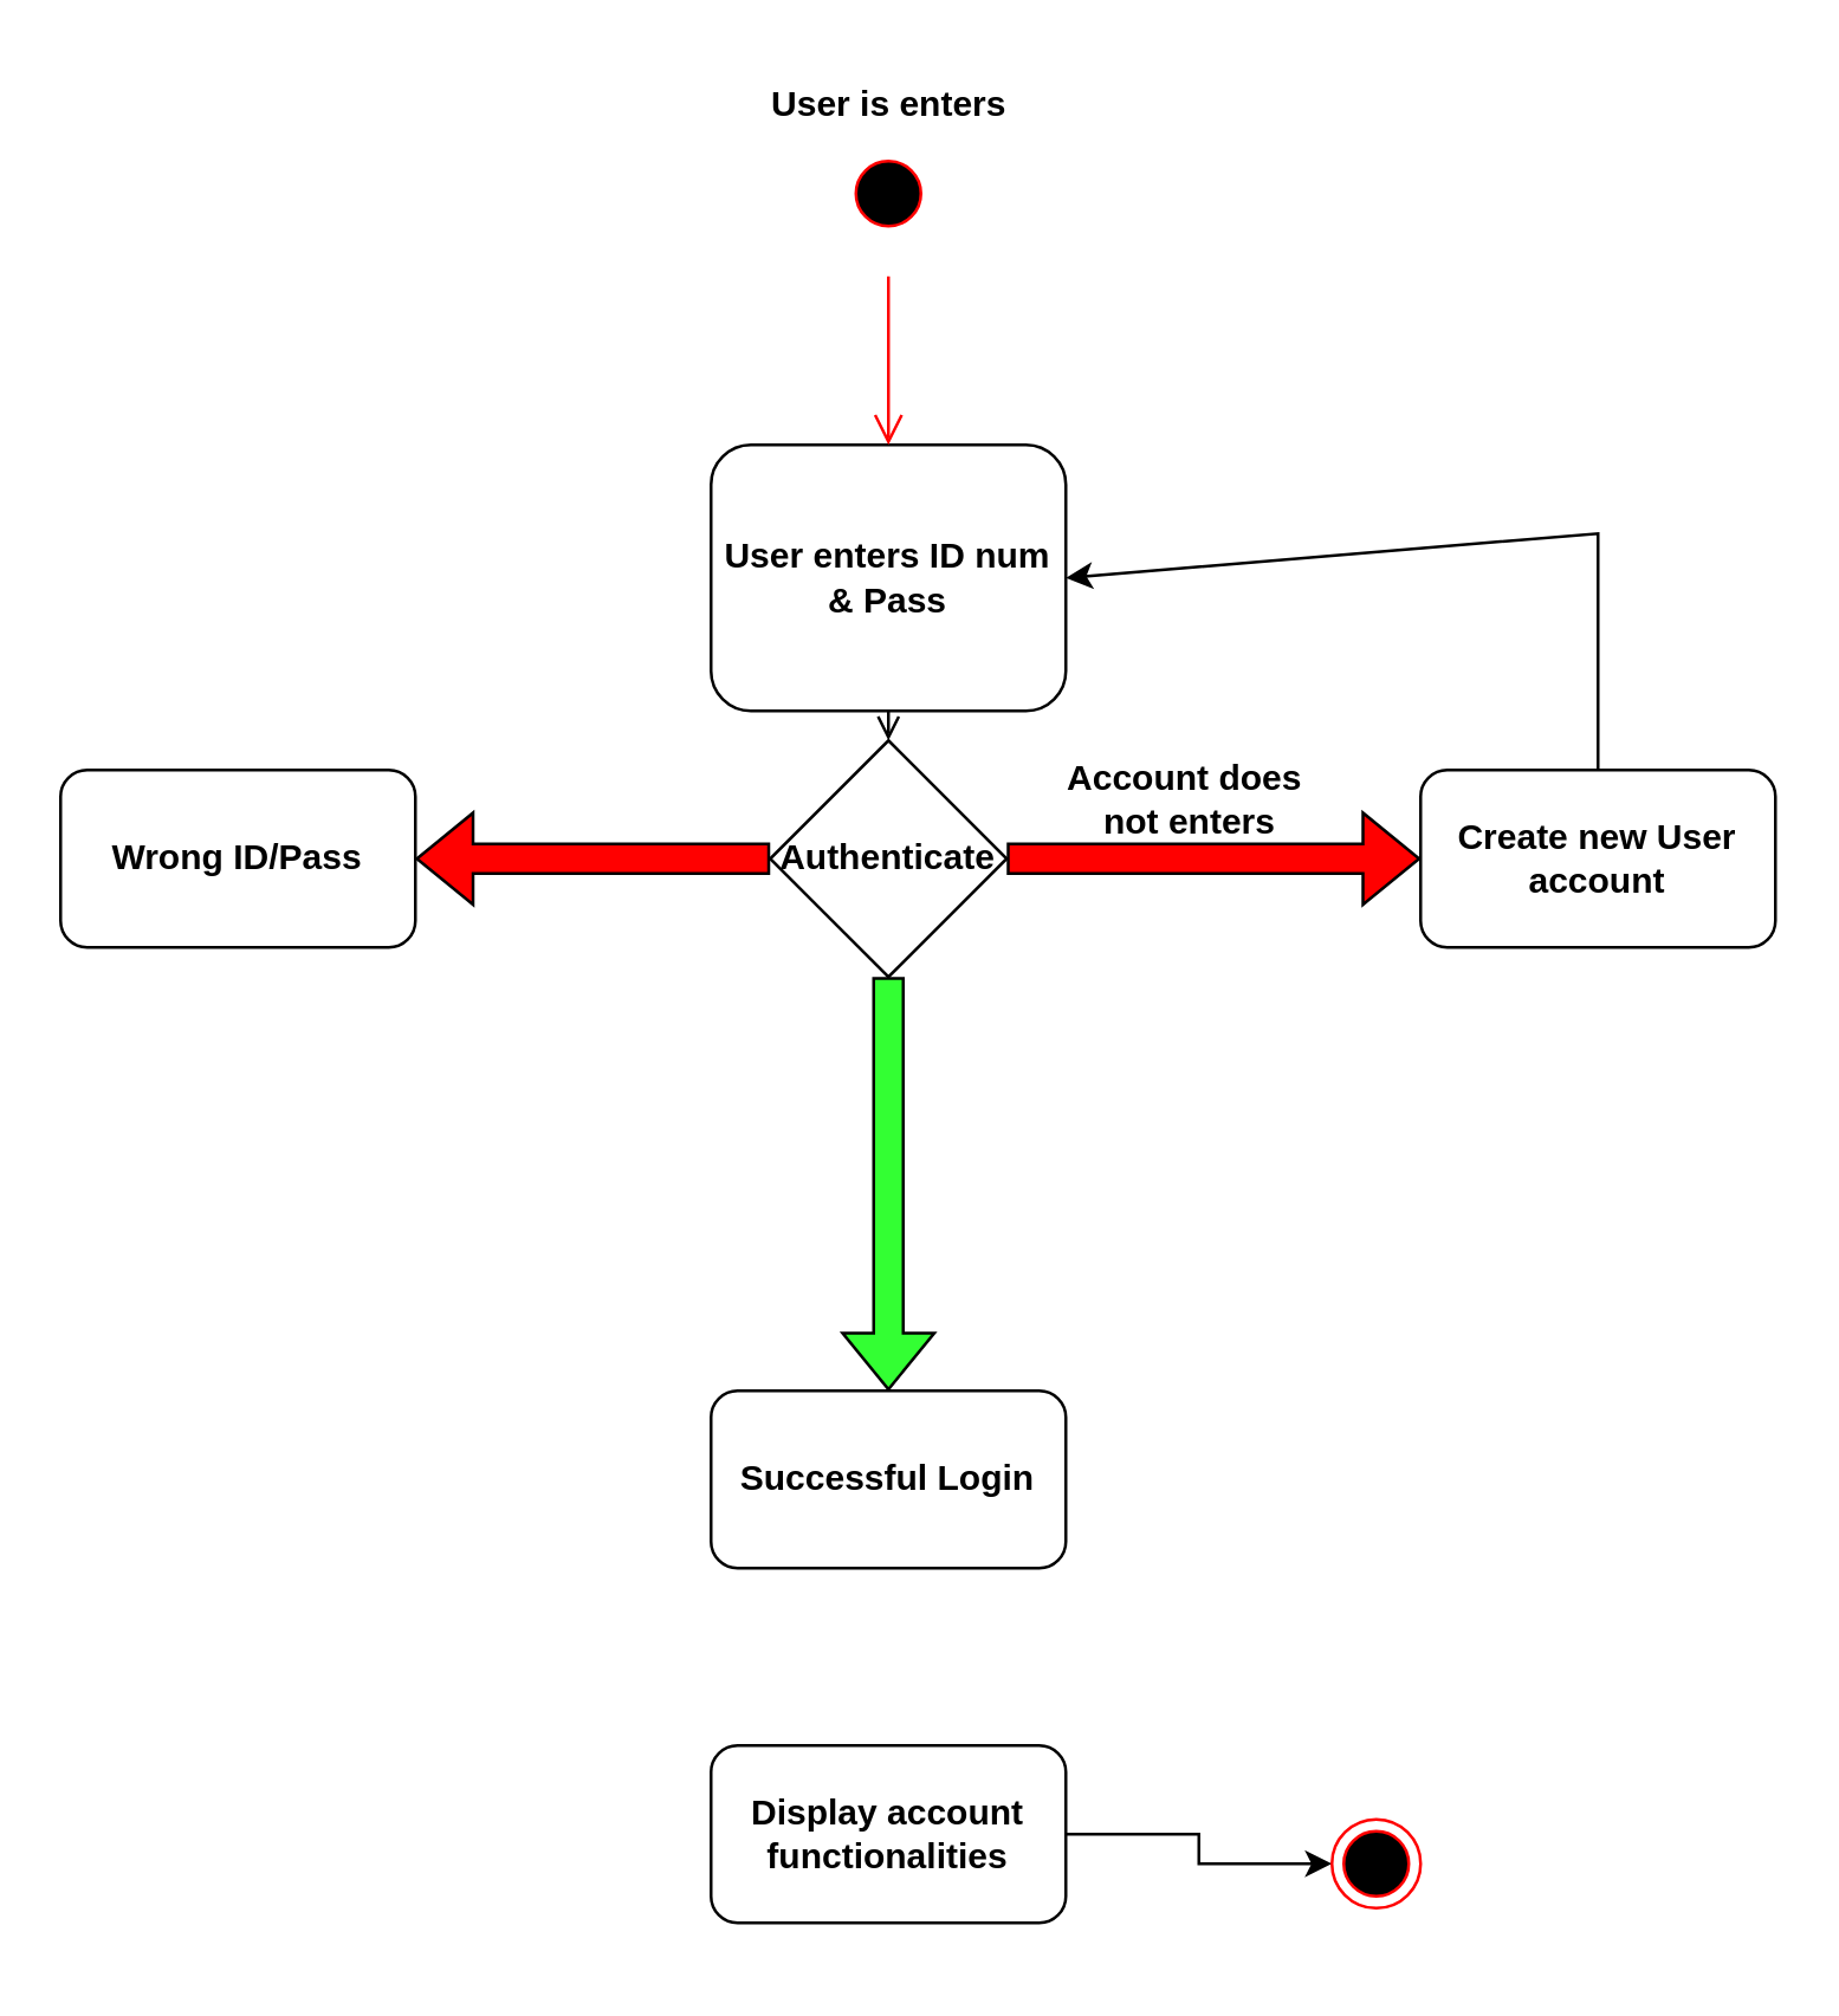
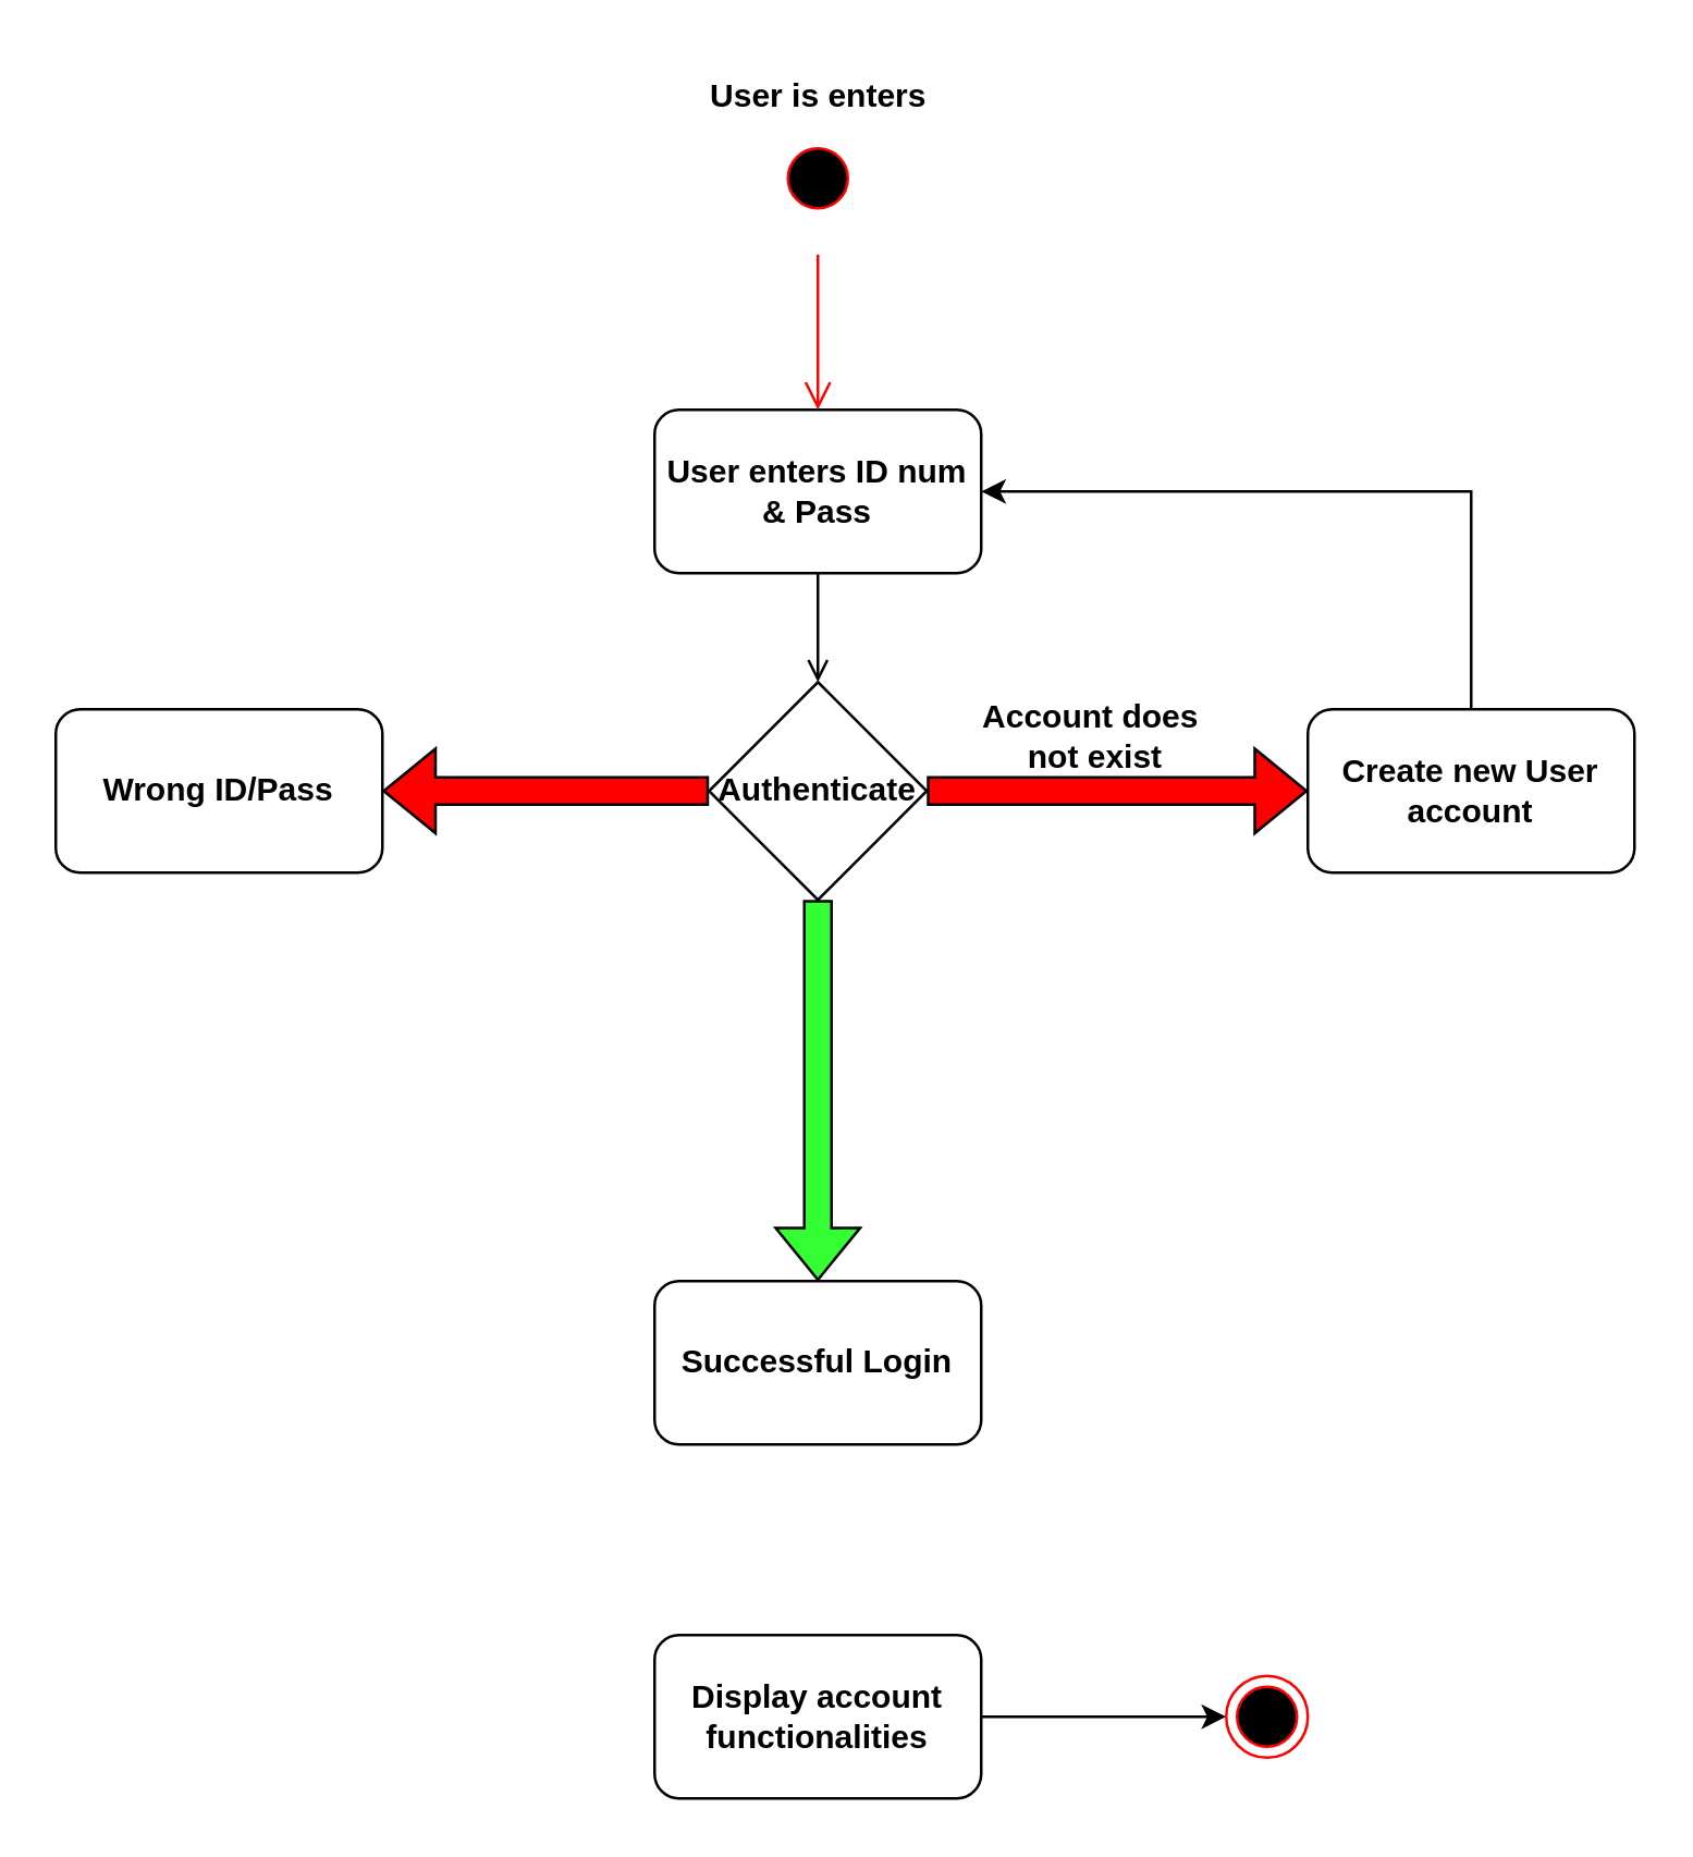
- <mxCell id="4" value="&lt;b&gt;User&amp;nbsp;enters ID num &amp;amp; Pass&lt;/b&gt;" style="rounded=1;whiteSpace=wrap;html=1;" vertex="1" parent="1"><mxGeometry x="240" y="150" width="120" height="90" as="geometry" /></mxCell>
+ <mxCell id="4" value="&lt;b&gt;User&amp;nbsp;enters ID num &amp;amp; Pass&lt;/b&gt;" style="rounded=1;whiteSpace=wrap;html=1;" vertex="1" parent="1"><mxGeometry x="240" y="150" width="120" height="60" as="geometry" /></mxCell>
- <mxCell id="10" value="&lt;b&gt;Account does&lt;br&gt;&amp;nbsp;not enters&lt;/b&gt;" style="text;html=1;align=center;verticalAlign=middle;resizable=0;points=[];autosize=1;strokeColor=none;fillColor=none;" vertex="1" parent="1"><mxGeometry x="350" y="250" width="100" height="40" as="geometry" /></mxCell>
+ <mxCell id="10" value="&lt;b&gt;Account does&lt;br&gt;&amp;nbsp;not exist&lt;/b&gt;" style="text;html=1;align=center;verticalAlign=middle;resizable=0;points=[];autosize=1;strokeColor=none;fillColor=none;" vertex="1" parent="1"><mxGeometry x="350" y="250" width="100" height="40" as="geometry" /></mxCell>
- <mxCell id="15" value="&lt;b&gt;Display account functionalities&lt;/b&gt;" style="rounded=1;whiteSpace=wrap;html=1;" vertex="1" parent="1"><mxGeometry x="240" y="590" width="120" height="60" as="geometry" /></mxCell>
+ <mxCell id="15" value="&lt;b&gt;Display account functionalities&lt;/b&gt;" style="rounded=1;whiteSpace=wrap;html=1;" vertex="1" parent="1"><mxGeometry x="240" y="600" width="120" height="60" as="geometry" /></mxCell>
